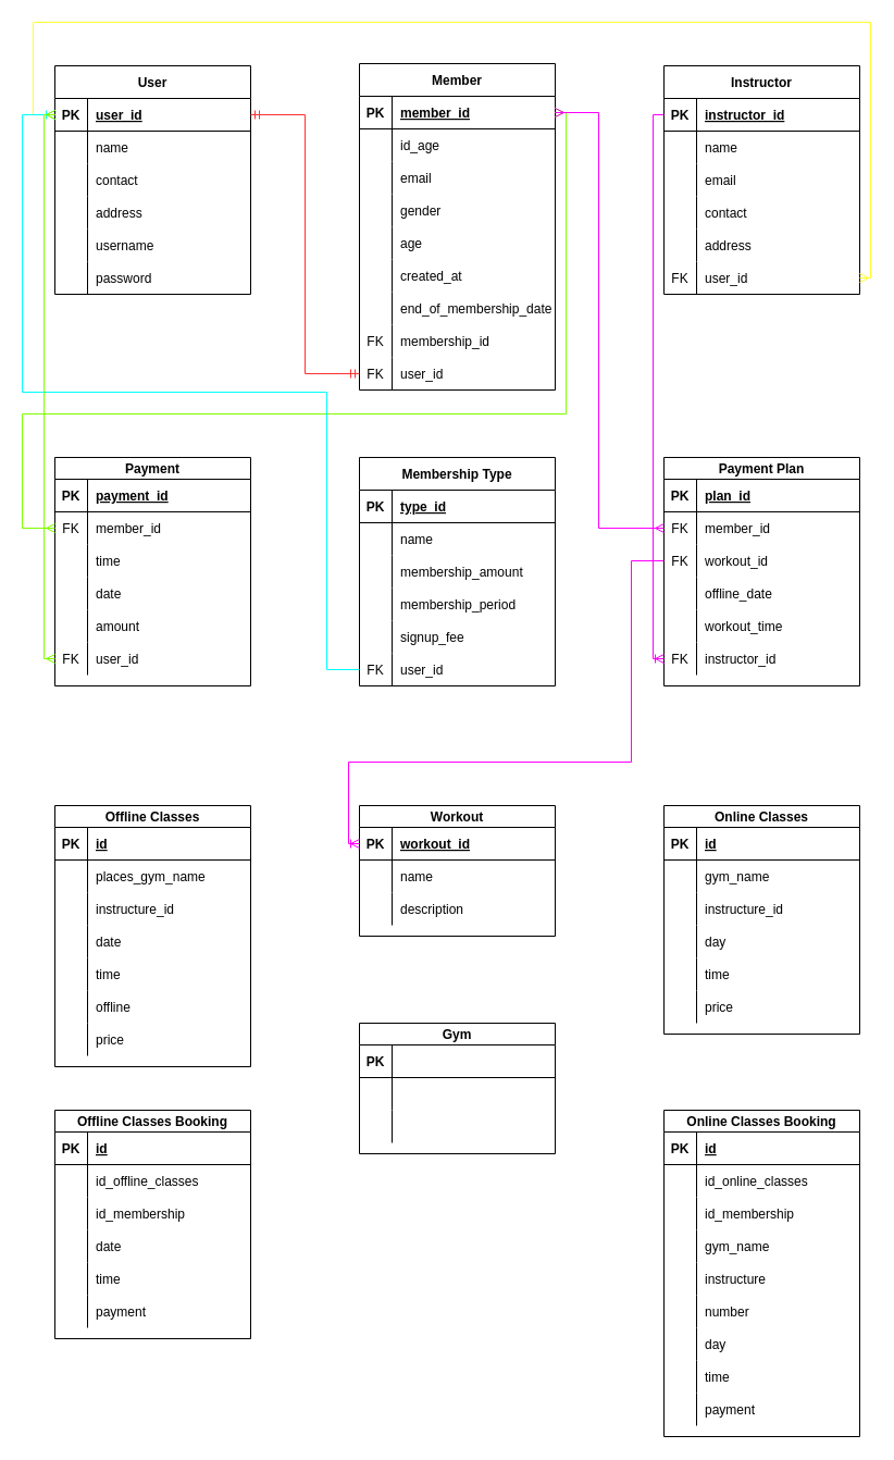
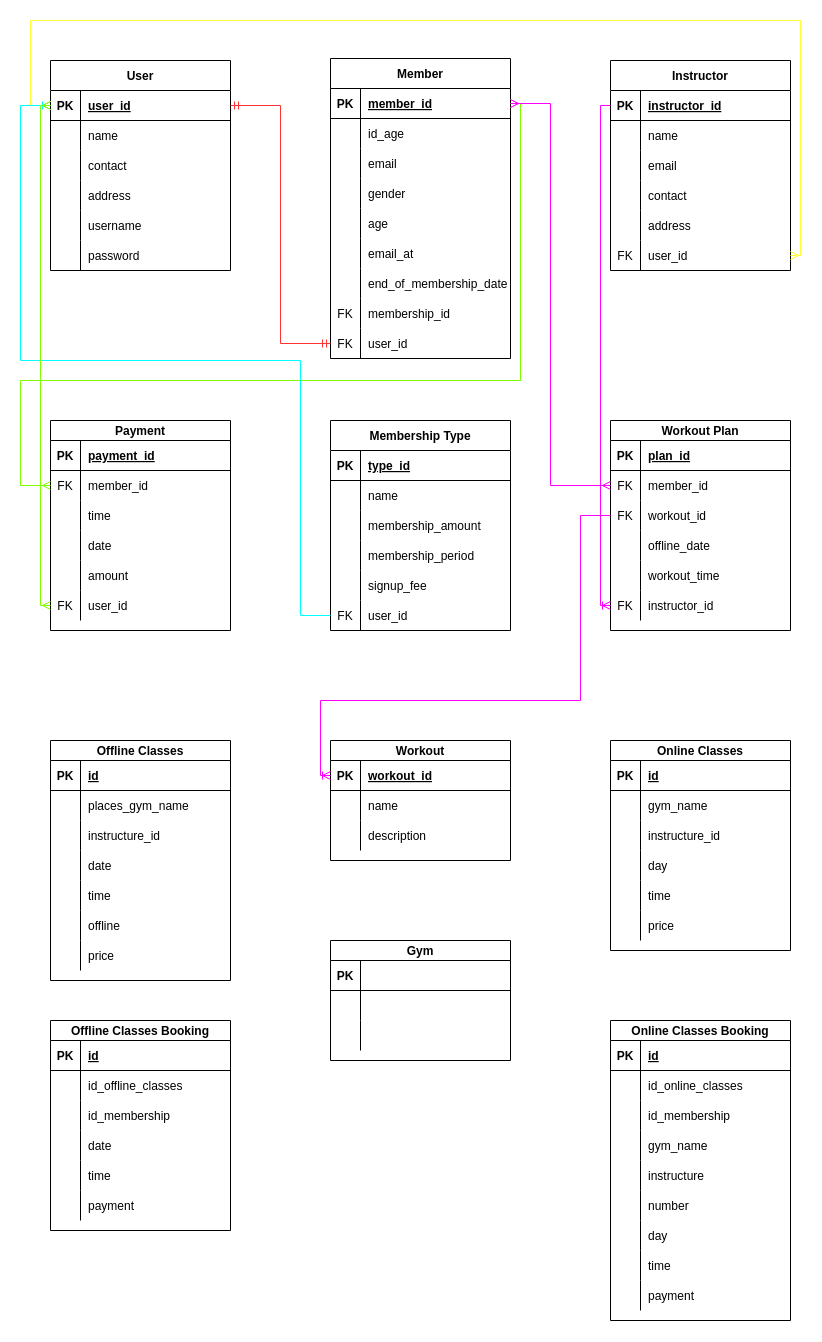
- <mxCell id="39" value="created_at" style="shape=partialRectangle;connectable=0;fillColor=none;top=0;left=0;bottom=0;right=0;align=left;spacingLeft=6;overflow=hidden;" parent="37" vertex="1"><mxGeometry x="30" width="150" height="30" as="geometry"><mxRectangle width="150" height="30" as="alternateBounds" /></mxGeometry></mxCell>
+ <mxCell id="39" value="email_at" style="shape=partialRectangle;connectable=0;fillColor=none;top=0;left=0;bottom=0;right=0;align=left;spacingLeft=6;overflow=hidden;" parent="37" vertex="1"><mxGeometry x="30" width="150" height="30" as="geometry"><mxRectangle width="150" height="30" as="alternateBounds" /></mxGeometry></mxCell>
- <mxCell id="68" value="Payment Plan" style="shape=table;startSize=20;container=1;collapsible=1;childLayout=tableLayout;fixedRows=1;rowLines=0;fontStyle=1;align=center;resizeLast=1;" parent="1" vertex="1"><mxGeometry x="610" y="420" width="180" height="210" as="geometry" /></mxCell>
+ <mxCell id="68" value="Workout Plan" style="shape=table;startSize=20;container=1;collapsible=1;childLayout=tableLayout;fixedRows=1;rowLines=0;fontStyle=1;align=center;resizeLast=1;" parent="1" vertex="1"><mxGeometry x="610" y="420" width="180" height="210" as="geometry" /></mxCell>
